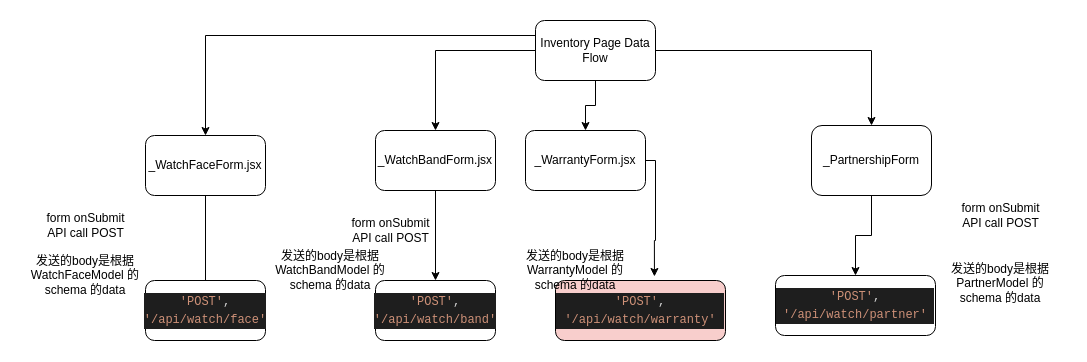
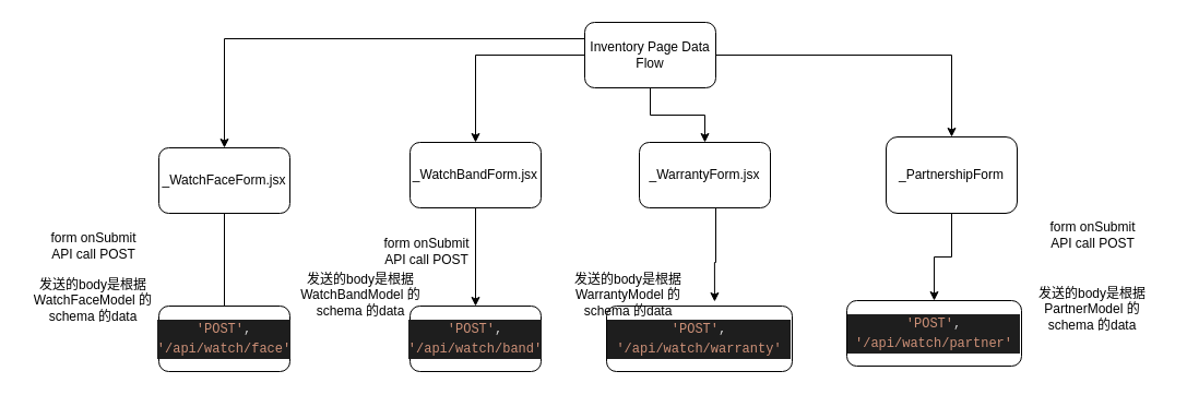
- <mxCell id="11" value="_WarrantyForm.jsx" style="rounded=1;whiteSpace=wrap;html=1;" parent="1" vertex="1"><mxGeometry x="525" y="130" width="120" height="60" as="geometry" /></mxCell>
+ <mxCell id="11" value="_WarrantyForm.jsx" style="rounded=1;whiteSpace=wrap;html=1;" parent="1" vertex="1"><mxGeometry x="585" y="130" width="120" height="60" as="geometry" /></mxCell>
- <mxCell id="4" value="&lt;div style=&quot;color: rgb(212 , 212 , 212) ; background-color: rgb(30 , 30 , 30) ; font-family: &amp;#34;menlo&amp;#34; , &amp;#34;monaco&amp;#34; , &amp;#34;courier new&amp;#34; , monospace ; line-height: 18px&quot;&gt;&lt;span style=&quot;color: #ce9178&quot;&gt;'POST'&lt;/span&gt;, &lt;span style=&quot;color: #ce9178&quot;&gt;'/api/watch/warranty'&lt;/span&gt;&lt;/div&gt;" style="rounded=1;whiteSpace=wrap;html=1;fillColor=#f8cecc;" parent="1" vertex="1"><mxGeometry x="555" y="280" width="170" height="60" as="geometry" /></mxCell>
+ <mxCell id="4" value="&lt;div style=&quot;color: rgb(212 , 212 , 212) ; background-color: rgb(30 , 30 , 30) ; font-family: &amp;#34;menlo&amp;#34; , &amp;#34;monaco&amp;#34; , &amp;#34;courier new&amp;#34; , monospace ; line-height: 18px&quot;&gt;&lt;span style=&quot;color: #ce9178&quot;&gt;'POST'&lt;/span&gt;, &lt;span style=&quot;color: #ce9178&quot;&gt;'/api/watch/warranty'&lt;/span&gt;&lt;/div&gt;" style="rounded=1;whiteSpace=wrap;html=1;" parent="1" vertex="1"><mxGeometry x="555" y="280" width="170" height="60" as="geometry" /></mxCell>
